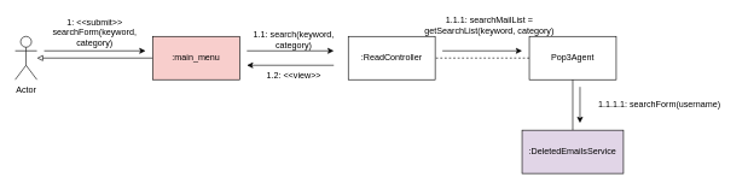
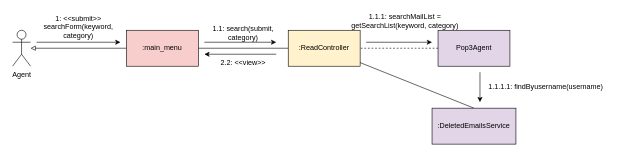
- <mxCell id="13" value="1.1: search(keyword, category)" style="text;html=1;align=center;verticalAlign=middle;whiteSpace=wrap;rounded=0;" parent="1" vertex="1"><mxGeometry x="340" y="40" width="130" height="30" as="geometry" /></mxCell>
+ <mxCell id="13" value="1.1: search(submit, category)" style="text;html=1;align=center;verticalAlign=middle;whiteSpace=wrap;rounded=0;" parent="1" vertex="1"><mxGeometry x="340" y="40" width="130" height="30" as="geometry" /></mxCell>
+ <mxCell id="4" style="edgeStyle=orthogonalEdgeStyle;rounded=0;orthogonalLoop=1;jettySize=auto;html=1;exitX=1;exitY=0.5;exitDx=0;exitDy=0;entryX=0;entryY=0.5;entryDx=0;entryDy=0;endArrow=none;endFill=0;" parent="1" source="5" target="6" edge="1"><mxGeometry relative="1" as="geometry" /></mxCell>
- <mxCell id="6" value=":ReadController" style="rounded=0;whiteSpace=wrap;html=1;" parent="1" vertex="1"><mxGeometry x="480" y="50" width="120" height="60" as="geometry" /></mxCell>
+ <mxCell id="6" value=":ReadController" style="rounded=0;whiteSpace=wrap;html=1;fillColor=#fff2cc;" parent="1" vertex="1"><mxGeometry x="480" y="50" width="120" height="60" as="geometry" /></mxCell>
- <mxCell id="8" value="Pop3Agent" style="rounded=0;whiteSpace=wrap;html=1;" parent="1" vertex="1"><mxGeometry x="730" y="50" width="120" height="60" as="geometry" /></mxCell>
+ <mxCell id="8" value="Pop3Agent" style="rounded=0;whiteSpace=wrap;html=1;fillColor=#e1d5e7;" parent="1" vertex="1"><mxGeometry x="730" y="50" width="120" height="60" as="geometry" /></mxCell>
- <mxCell id="20" value="1.2: &amp;lt;&amp;lt;view&amp;gt;&amp;gt;" style="text;html=1;align=center;verticalAlign=middle;whiteSpace=wrap;rounded=0;" vertex="1" parent="1"><mxGeometry x="345" y="90" width="120" height="30" as="geometry" /></mxCell>
+ <mxCell id="20" value="2.2: &amp;lt;&amp;lt;view&amp;gt;&amp;gt;" style="text;html=1;align=center;verticalAlign=middle;whiteSpace=wrap;rounded=0;" vertex="1" parent="1"><mxGeometry x="345" y="90" width="120" height="30" as="geometry" /></mxCell>
- <mxCell id="2" value="Actor" style="shape=umlActor;verticalLabelPosition=bottom;verticalAlign=top;html=1;outlineConnect=0;" parent="1" vertex="1"><mxGeometry y="50" width="30" height="60" as="geometry" x="20" /></mxCell>
+ <mxCell id="2" value="Agent" style="shape=umlActor;verticalLabelPosition=bottom;verticalAlign=top;html=1;outlineConnect=0;" parent="1" vertex="1"><mxGeometry y="50" width="30" height="60" as="geometry" x="20" /></mxCell>
- <mxCell id="9" style="rounded=0;orthogonalLoop=1;jettySize=auto;html=1;exitX=0.5;exitY=0;exitDx=0;exitDy=0;entryX=0.5;entryY=1;entryDx=0;entryDy=0;endArrow=none;endFill=0;" parent="1" source="10" target="8" edge="1"><mxGeometry relative="1" as="geometry" /></mxCell>
+ <mxCell id="9" style="rounded=0;orthogonalLoop=1;jettySize=auto;html=1;exitX=0.5;exitY=0;exitDx=0;exitDy=0;endArrow=none;endFill=0;" parent="1" source="10" target="6" edge="1"><mxGeometry relative="1" as="geometry" /></mxCell>
- <mxCell id="16" value="1.1.1.1: searchForm(username)" style="text;html=1;align=center;verticalAlign=middle;whiteSpace=wrap;rounded=0;" parent="1" vertex="1"><mxGeometry x="810" y="130" width="200" height="30" as="geometry" /></mxCell>
+ <mxCell id="16" value="1.1.1.1: findByusername(username)" style="text;html=1;align=center;verticalAlign=middle;whiteSpace=wrap;rounded=0;" parent="1" vertex="1"><mxGeometry x="810" y="130" width="200" height="30" as="geometry" /></mxCell>
